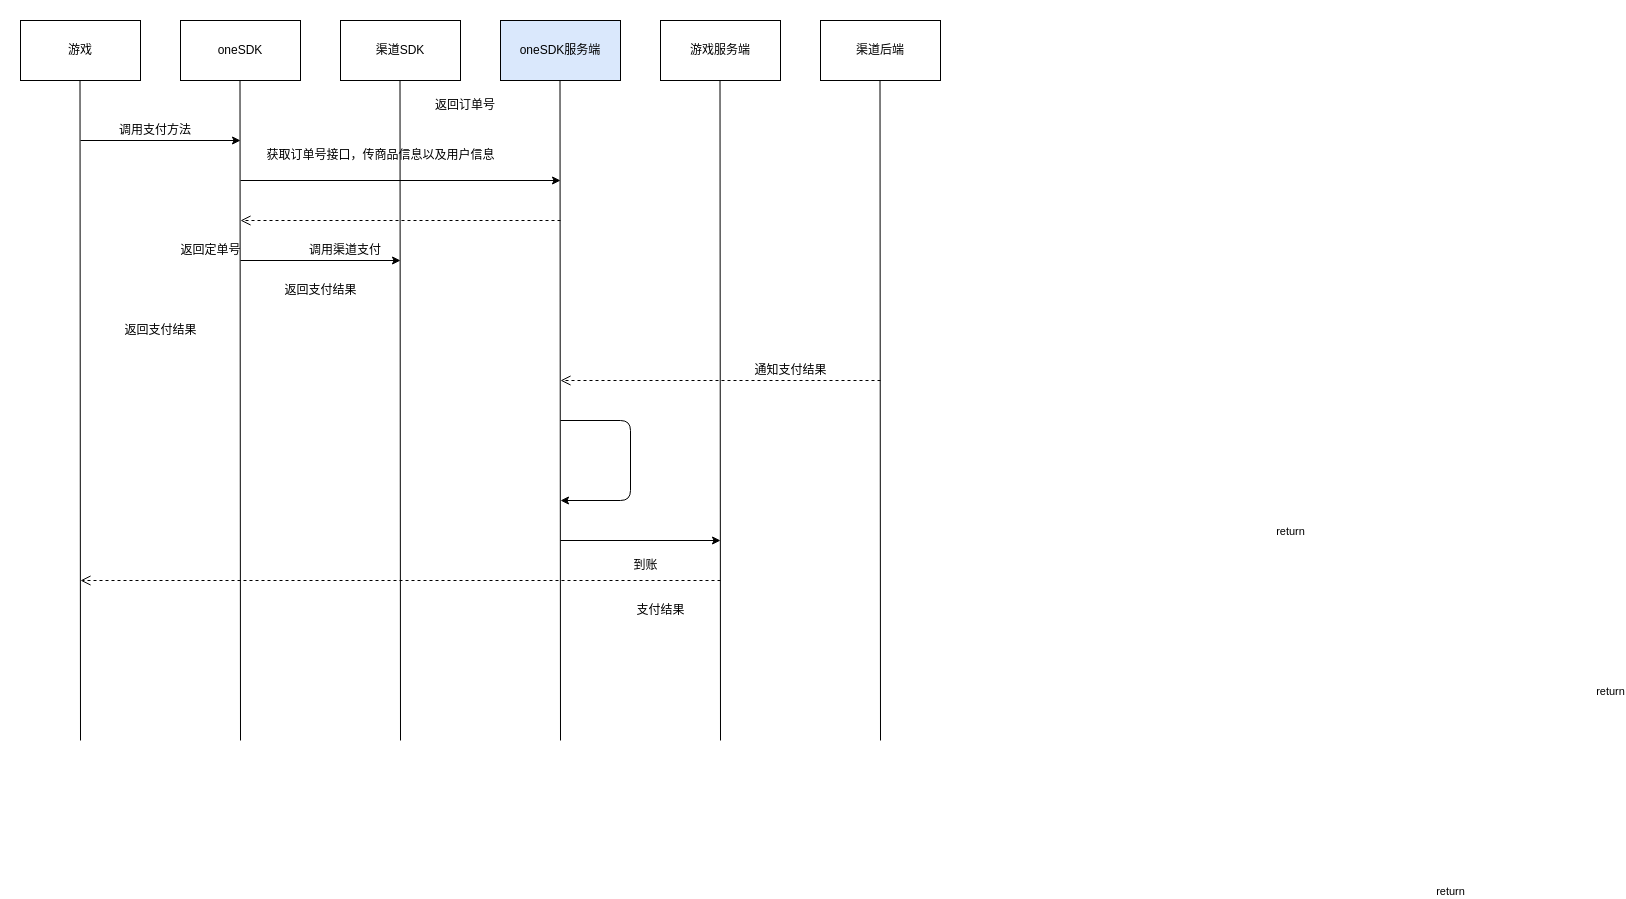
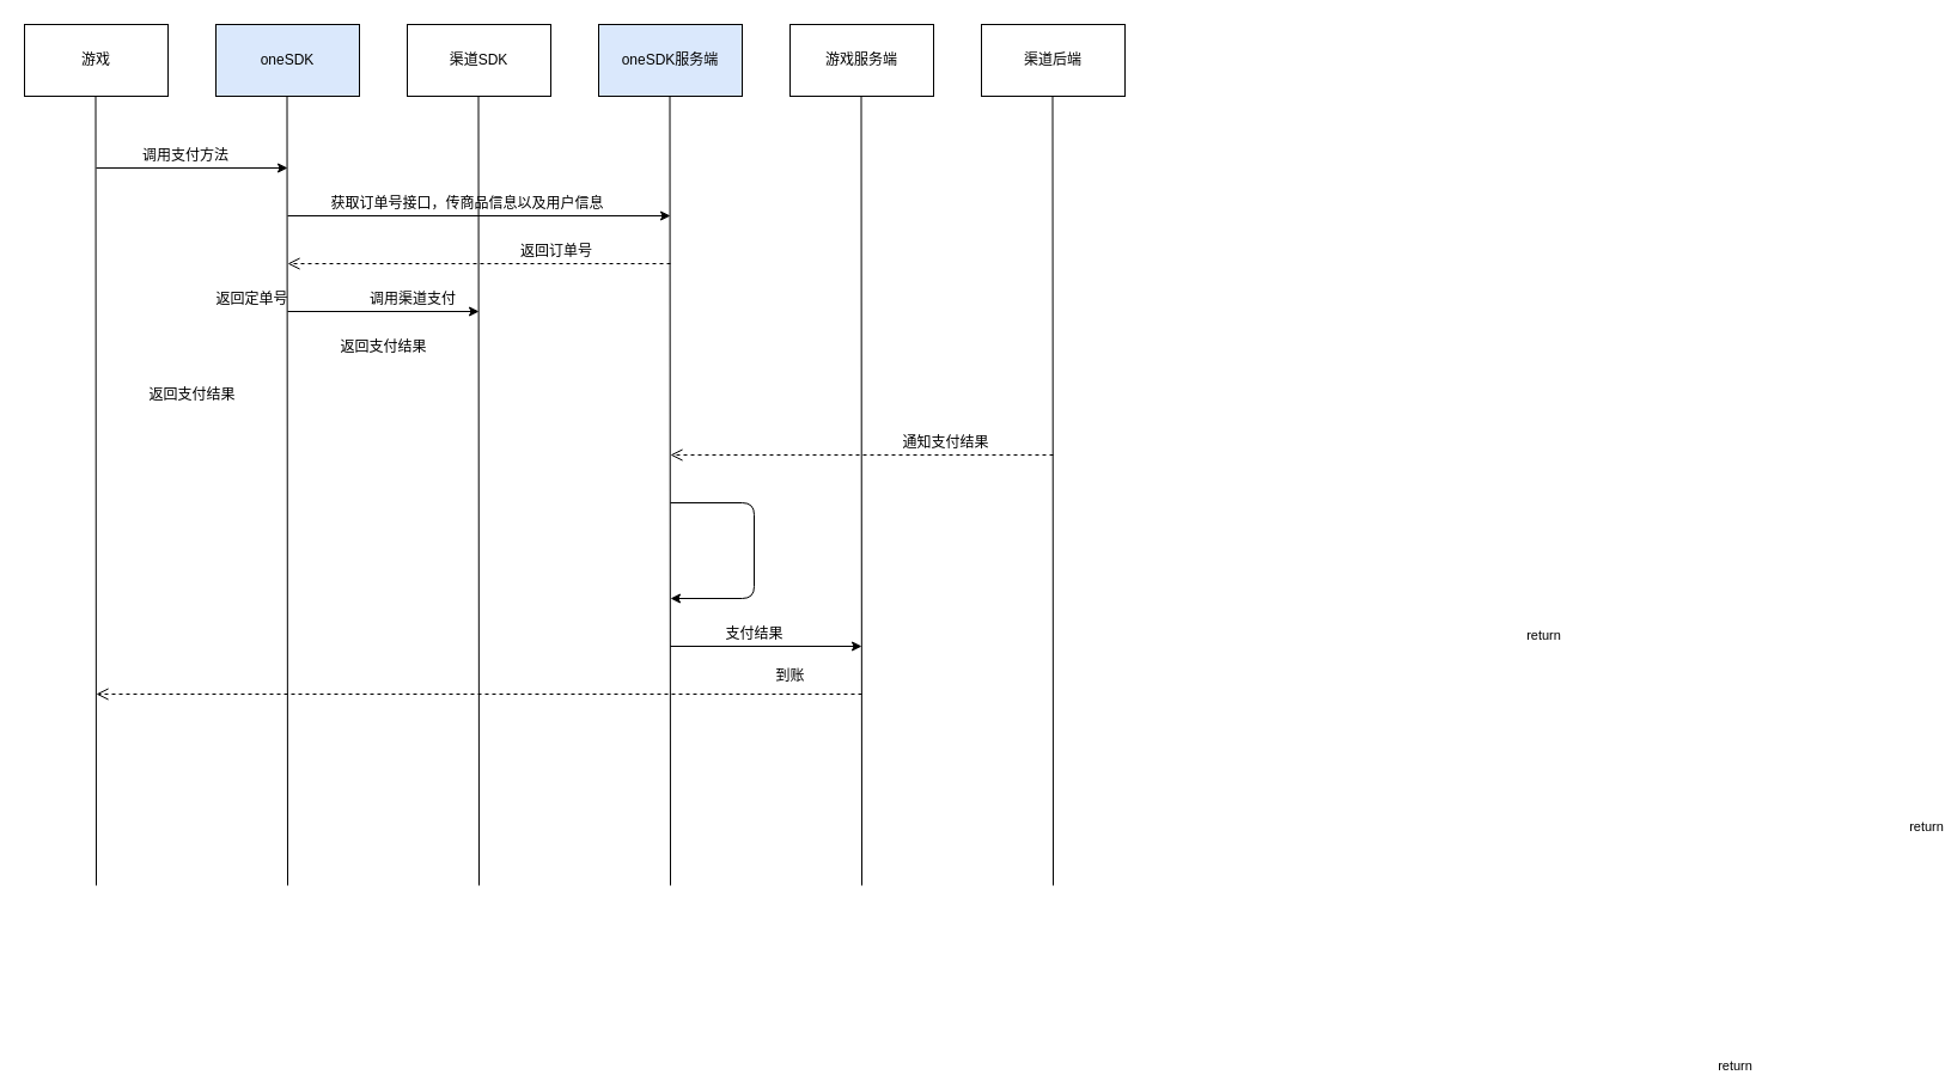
- <mxCell id="3" value="oneSDK" style="rounded=0;whiteSpace=wrap;html=1;" vertex="1" parent="1"><mxGeometry x="180" y="20" width="120" height="60" as="geometry" /></mxCell>
+ <mxCell id="3" value="oneSDK" style="rounded=0;whiteSpace=wrap;html=1;fillColor=#dae8fc;" vertex="1" parent="1"><mxGeometry x="180" y="20" width="120" height="60" as="geometry" /></mxCell>
- <mxCell id="20" value="返回订单号" style="text;html=1;strokeColor=none;fillColor=none;align=center;verticalAlign=middle;whiteSpace=wrap;rounded=0;" vertex="1" parent="1"><mxGeometry x="410" y="95" width="110" height="20" as="geometry" /></mxCell>
+ <mxCell id="20" value="返回订单号" style="text;html=1;strokeColor=none;fillColor=none;align=center;verticalAlign=middle;whiteSpace=wrap;rounded=0;" vertex="1" parent="1"><mxGeometry x="410" y="200" width="110" height="20" as="geometry" /></mxCell>
- <mxCell id="23" value="获取订单号接口，传商品信息以及用户信息" style="text;html=1;align=center;verticalAlign=middle;resizable=0;points=[];autosize=1;strokeColor=none;" vertex="1" parent="1"><mxGeometry x="260" y="145" width="240" height="20" as="geometry" /></mxCell>
+ <mxCell id="23" value="获取订单号接口，传商品信息以及用户信息" style="text;html=1;align=center;verticalAlign=middle;resizable=0;points=[];autosize=1;strokeColor=none;" vertex="1" parent="1"><mxGeometry x="270" y="160" width="240" height="20" as="geometry" /></mxCell>
- <mxCell id="22" value="到账" style="text;html=1;align=center;verticalAlign=middle;resizable=0;points=[];autosize=1;strokeColor=none;" vertex="1" parent="1"><mxGeometry x="625" y="555" width="40" height="20" as="geometry" /></mxCell>
+ <mxCell id="22" value="到账" style="text;html=1;align=center;verticalAlign=middle;resizable=0;points=[];autosize=1;strokeColor=none;" vertex="1" parent="1"><mxGeometry x="640" y="555" width="40" height="20" as="geometry" /></mxCell>
- <mxCell id="31" value="支付结果" style="text;html=1;align=center;verticalAlign=middle;resizable=0;points=[];autosize=1;strokeColor=none;" vertex="1" parent="1"><mxGeometry x="630" y="600" width="60" height="20" as="geometry" /></mxCell>
+ <mxCell id="31" value="支付结果" style="text;html=1;align=center;verticalAlign=middle;resizable=0;points=[];autosize=1;strokeColor=none;" vertex="1" parent="1"><mxGeometry x="600" y="520" width="60" height="20" as="geometry" /></mxCell>
